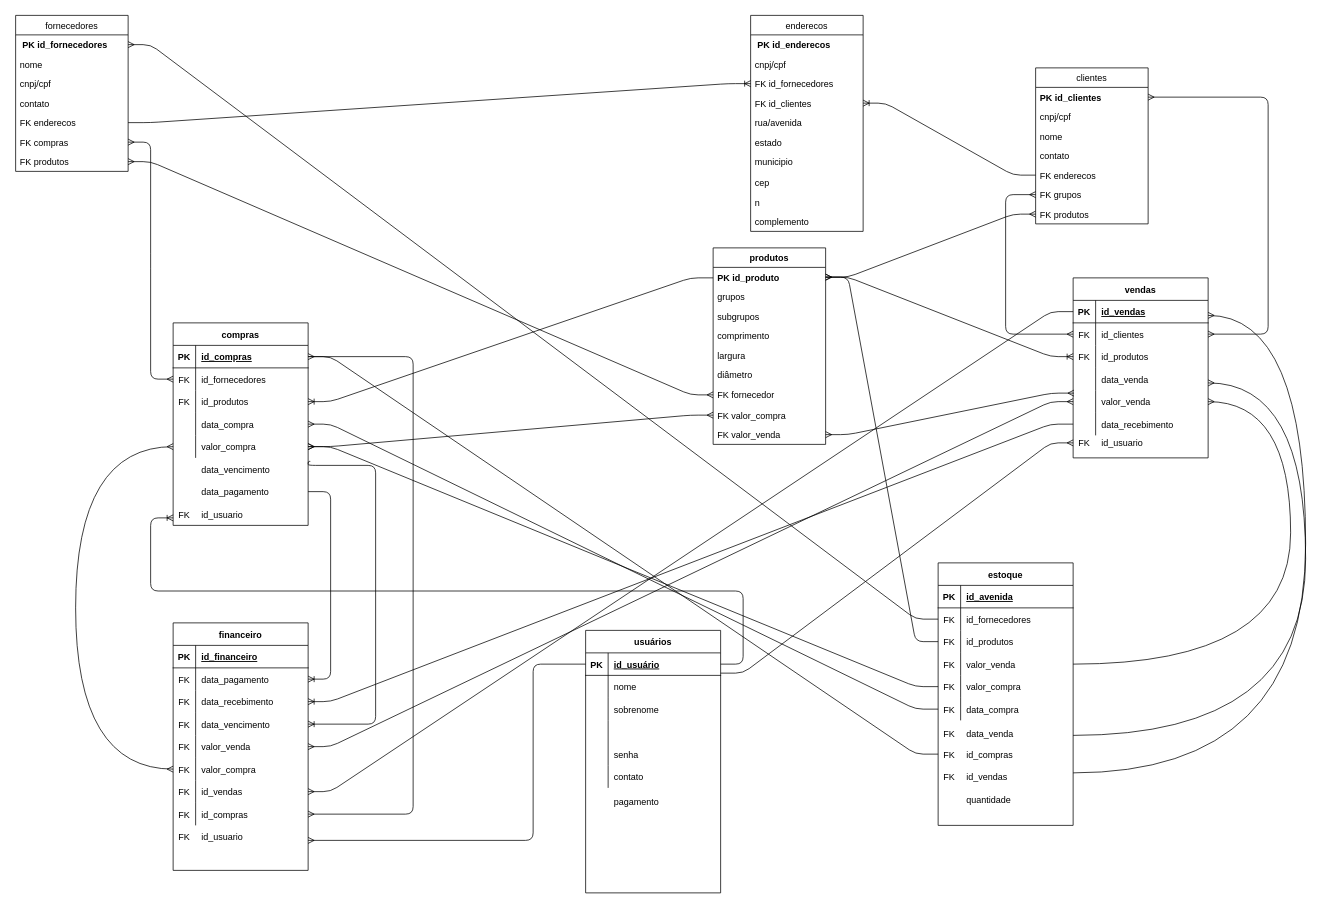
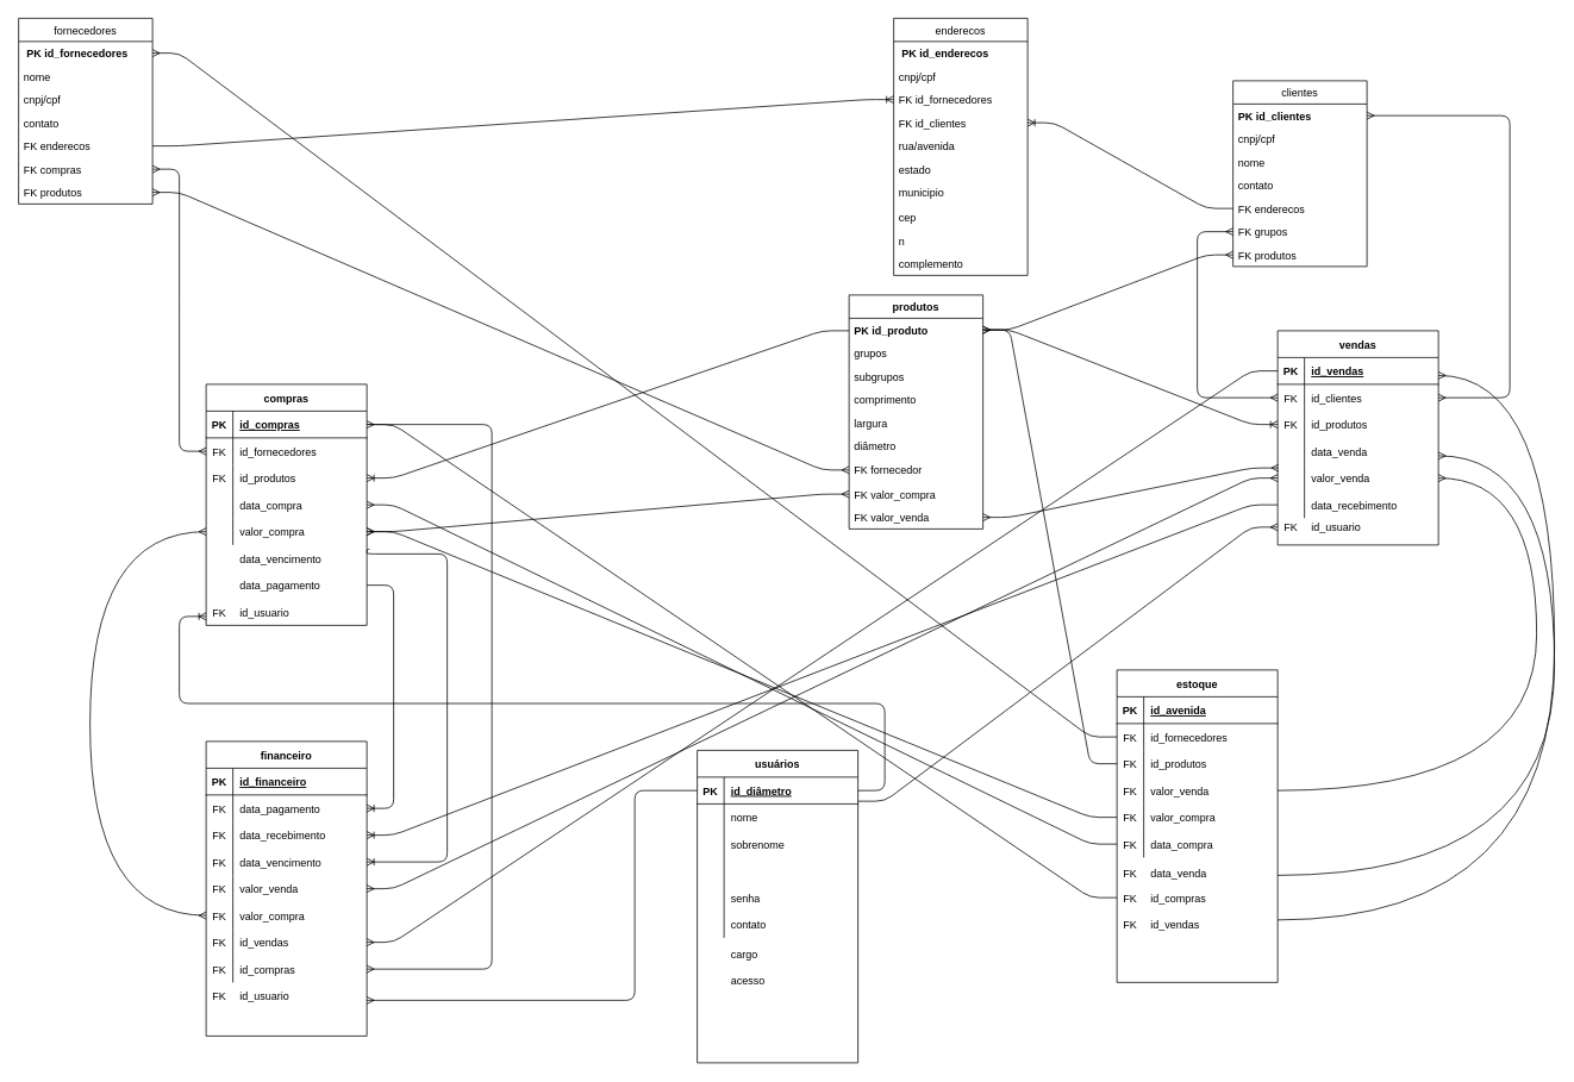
- <mxCell id="139" value="id_usuário" style="shape=partialRectangle;connectable=0;fillColor=none;top=0;left=0;bottom=0;right=0;align=left;spacingLeft=6;fontStyle=5;overflow=hidden;" parent="137" vertex="1"><mxGeometry x="30" width="150" height="30" as="geometry" /></mxCell>
+ <mxCell id="139" value="id_diâmetro" style="shape=partialRectangle;connectable=0;fillColor=none;top=0;left=0;bottom=0;right=0;align=left;spacingLeft=6;fontStyle=5;overflow=hidden;" parent="137" vertex="1"><mxGeometry x="30" width="150" height="30" as="geometry" /></mxCell>
- <mxCell id="110" value="quantidade" style="shape=partialRectangle;connectable=0;fillColor=none;top=0;left=0;bottom=0;right=0;align=left;spacingLeft=6;overflow=hidden;" parent="108" vertex="1"><mxGeometry x="30" width="150" height="30" as="geometry" /></mxCell>
- <mxCell id="154" value="pagamento" style="shape=partialRectangle;connectable=0;fillColor=none;top=0;left=0;bottom=0;right=0;align=left;spacingLeft=6;overflow=hidden;" parent="1" vertex="1"><mxGeometry x="810" y="1053" width="150" height="30" as="geometry" /></mxCell>
+ <mxCell id="154" value="cargo" style="shape=partialRectangle;connectable=0;fillColor=none;top=0;left=0;bottom=0;right=0;align=left;spacingLeft=6;overflow=hidden;" parent="1" vertex="1"><mxGeometry x="810" y="1053" width="150" height="30" as="geometry" /></mxCell>
+ <mxCell id="155" value="acesso" style="shape=partialRectangle;connectable=0;fillColor=none;top=0;left=0;bottom=0;right=0;align=left;spacingLeft=6;overflow=hidden;" parent="1" vertex="1"><mxGeometry x="810" y="1083" width="150" height="30" as="geometry" /></mxCell>
